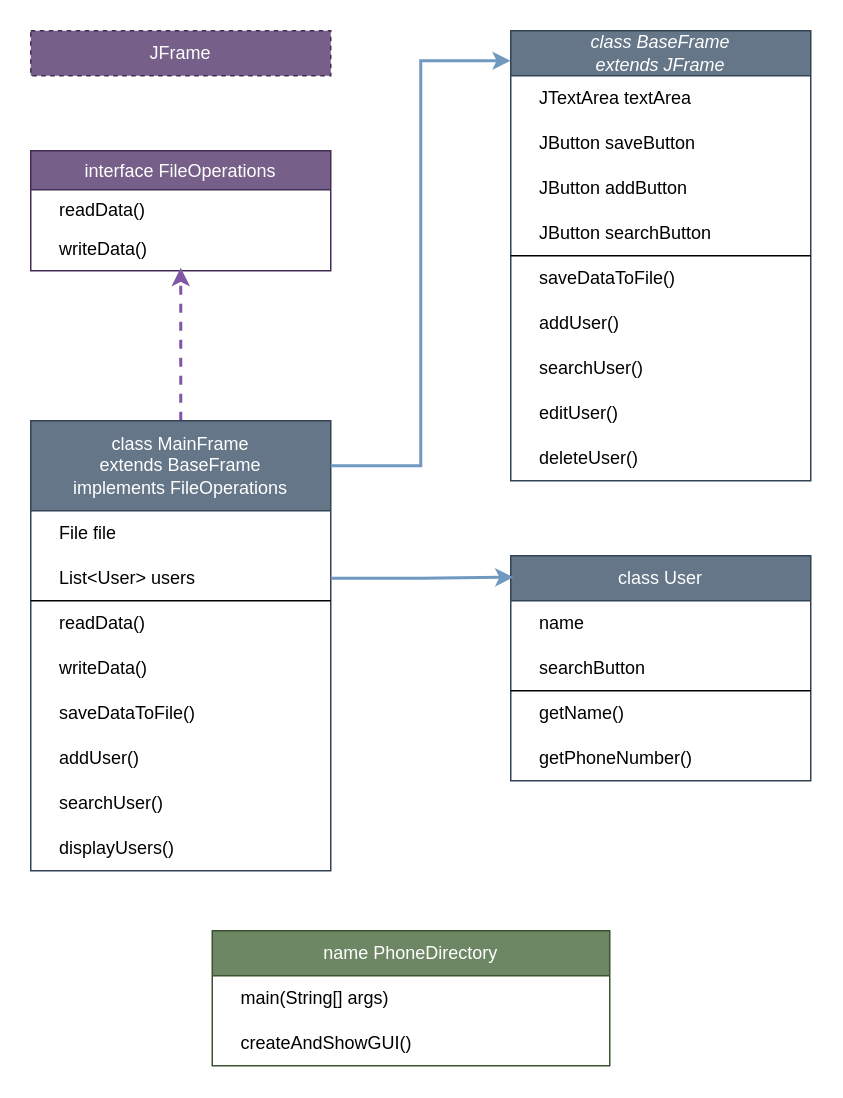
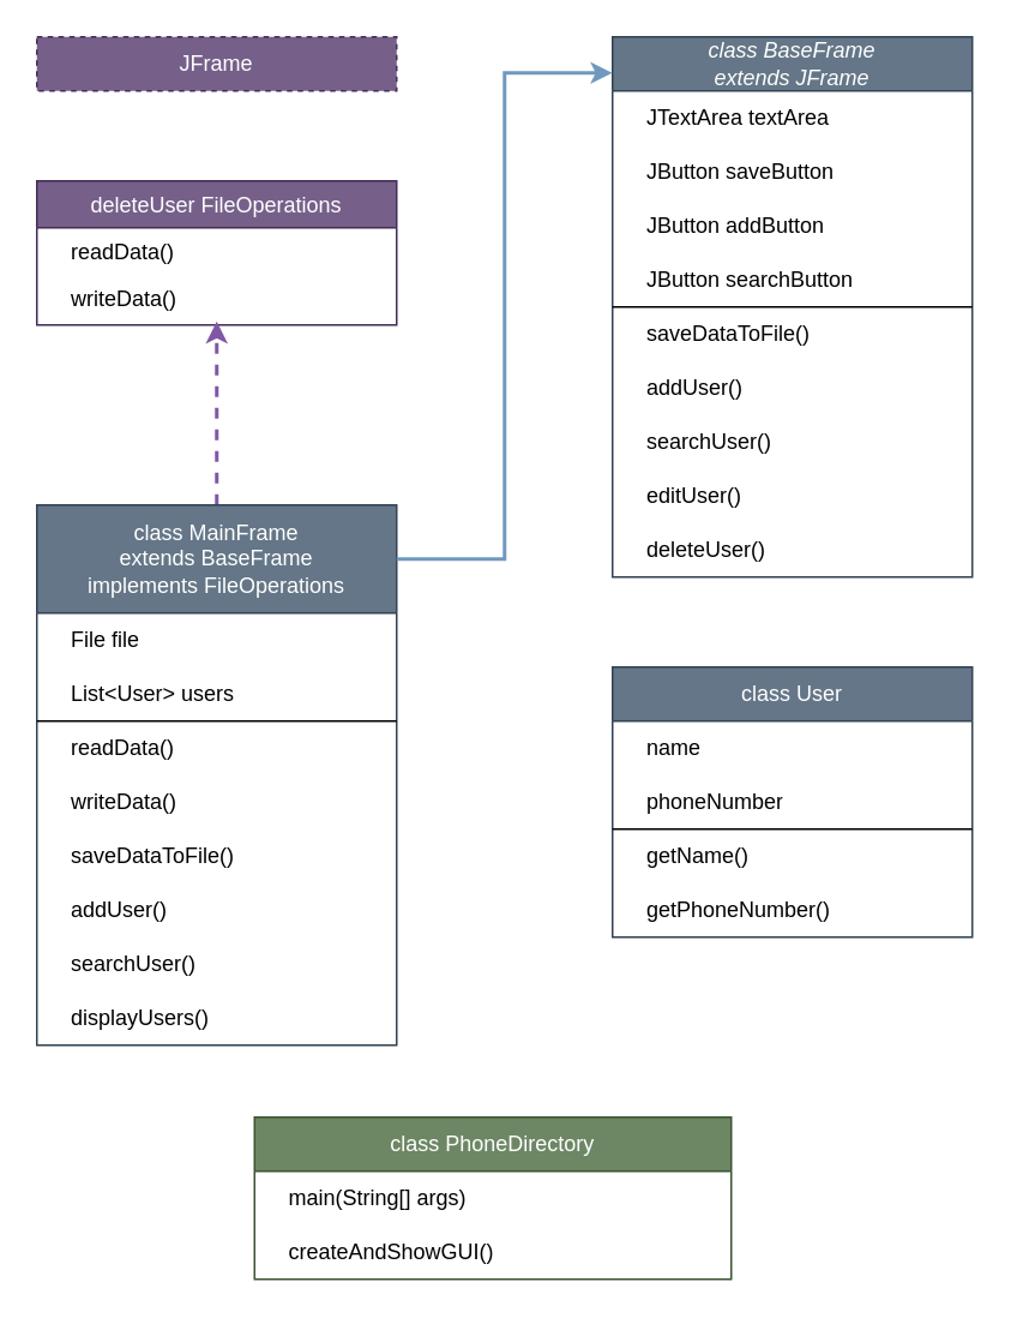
- <mxCell id="2" value="interface FileOperations " style="swimlane;fontStyle=0;align=center;verticalAlign=top;childLayout=stackLayout;horizontal=1;startSize=26;horizontalStack=0;resizeParent=1;resizeLast=0;collapsible=1;marginBottom=0;rounded=0;shadow=0;strokeWidth=1;fillColor=#76608a;fontColor=#ffffff;strokeColor=#432D57;" parent="1" vertex="1"><mxGeometry x="20" y="100" width="200" height="80" as="geometry"><mxRectangle x="230" y="140" width="160" height="26" as="alternateBounds" /></mxGeometry></mxCell>
+ <mxCell id="2" value="deleteUser FileOperations " style="swimlane;fontStyle=0;align=center;verticalAlign=top;childLayout=stackLayout;horizontal=1;startSize=26;horizontalStack=0;resizeParent=1;resizeLast=0;collapsible=1;marginBottom=0;rounded=0;shadow=0;strokeWidth=1;fillColor=#76608a;fontColor=#ffffff;strokeColor=#432D57;" parent="1" vertex="1"><mxGeometry x="20" y="100" width="200" height="80" as="geometry"><mxRectangle x="230" y="140" width="160" height="26" as="alternateBounds" /></mxGeometry></mxCell>
- <mxCell id="36" style="edgeStyle=orthogonalEdgeStyle;rounded=0;orthogonalLoop=1;jettySize=auto;html=1;entryX=0.009;entryY=0.095;entryDx=0;entryDy=0;entryPerimeter=0;strokeWidth=2;strokeColor=#7099BF;" parent="1" source="25" target="5" edge="1"><mxGeometry relative="1" as="geometry"><Array as="points"><mxPoint x="280" y="385" /><mxPoint x="342" y="384" /></Array></mxGeometry></mxCell>
- <mxCell id="7" value="&amp;nbsp;&amp;nbsp;&amp;nbsp; searchButton" style="text;strokeColor=none;fillColor=none;align=left;verticalAlign=middle;spacingLeft=4;spacingRight=4;overflow=hidden;points=[[0,0.5],[1,0.5]];portConstraint=eastwest;rotatable=0;whiteSpace=wrap;html=1;" parent="5" vertex="1"><mxGeometry y="60" width="200" height="30" as="geometry" /></mxCell>
+ <mxCell id="7" value="&amp;nbsp;&amp;nbsp;&amp;nbsp; phoneNumber" style="text;strokeColor=none;fillColor=none;align=left;verticalAlign=middle;spacingLeft=4;spacingRight=4;overflow=hidden;points=[[0,0.5],[1,0.5]];portConstraint=eastwest;rotatable=0;whiteSpace=wrap;html=1;" parent="5" vertex="1"><mxGeometry y="60" width="200" height="30" as="geometry" /></mxCell>
- <mxCell id="33" value="name PhoneDirectory" style="swimlane;fontStyle=0;childLayout=stackLayout;horizontal=1;startSize=30;horizontalStack=0;resizeParent=1;resizeParentMax=0;resizeLast=0;collapsible=1;marginBottom=0;whiteSpace=wrap;html=1;fillColor=#6d8764;fontColor=#ffffff;strokeColor=#3A5431;" parent="1" vertex="1"><mxGeometry x="141" y="620" width="265" height="90" as="geometry" /></mxCell>
+ <mxCell id="33" value="class PhoneDirectory" style="swimlane;fontStyle=0;childLayout=stackLayout;horizontal=1;startSize=30;horizontalStack=0;resizeParent=1;resizeParentMax=0;resizeLast=0;collapsible=1;marginBottom=0;whiteSpace=wrap;html=1;fillColor=#6d8764;fontColor=#ffffff;strokeColor=#3A5431;" parent="1" vertex="1"><mxGeometry x="141" y="620" width="265" height="90" as="geometry" /></mxCell>
